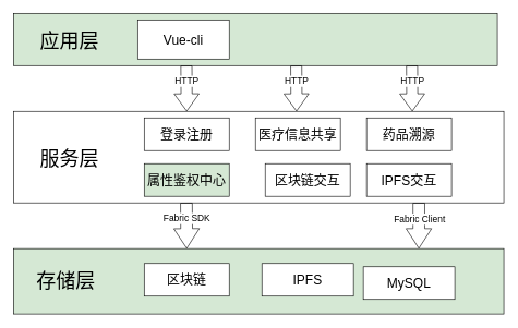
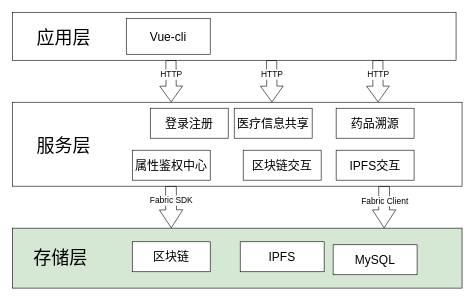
- <mxCell id="2" value="&lt;font style=&quot;font-size: 35px;&quot;&gt;&amp;nbsp; &amp;nbsp; &lt;/font&gt;&lt;font style=&quot;font-size: 30px;&quot;&gt;应用层&lt;/font&gt;&lt;font style=&quot;font-size: 35px;&quot;&gt;&amp;nbsp; &amp;nbsp;&lt;/font&gt;" style="rounded=0;whiteSpace=wrap;html=1;align=left;fillColor=#d5e8d4;" vertex="1" parent="1"><mxGeometry x="20" y="20" width="740" height="80" as="geometry" /></mxCell>
+ <mxCell id="2" value="&lt;font style=&quot;font-size: 35px;&quot;&gt;&amp;nbsp; &amp;nbsp; &lt;/font&gt;&lt;font style=&quot;font-size: 30px;&quot;&gt;应用层&lt;/font&gt;&lt;font style=&quot;font-size: 35px;&quot;&gt;&amp;nbsp; &amp;nbsp;&lt;/font&gt;" style="rounded=0;whiteSpace=wrap;html=1;align=left;" vertex="1" parent="1"><mxGeometry x="20" y="20" width="740" height="80" as="geometry" /></mxCell>
- <mxCell id="6" value="&lt;font style=&quot;font-size: 20px;&quot;&gt;登录注册&lt;/font&gt;" style="rounded=0;whiteSpace=wrap;html=1;" vertex="1" parent="4"><mxGeometry x="200" y="10" width="130" height="50" as="geometry" /></mxCell>
+ <mxCell id="6" value="&lt;font style=&quot;font-size: 20px;&quot;&gt;登录注册&lt;/font&gt;" style="rounded=0;whiteSpace=wrap;html=1;" vertex="1" parent="4"><mxGeometry x="230" y="10" width="130" height="50" as="geometry" /></mxCell>
- <mxCell id="11" value="&lt;font style=&quot;font-size: 20px;&quot;&gt;属性鉴权中心&lt;/font&gt;" style="rounded=0;whiteSpace=wrap;html=1;fillColor=#d5e8d4;" vertex="1" parent="4"><mxGeometry x="200" y="80" width="130" height="50" as="geometry" /></mxCell>
+ <mxCell id="11" value="&lt;font style=&quot;font-size: 20px;&quot;&gt;属性鉴权中心&lt;/font&gt;" style="rounded=0;whiteSpace=wrap;html=1;" vertex="1" parent="4"><mxGeometry x="200" y="80" width="130" height="50" as="geometry" /></mxCell>
